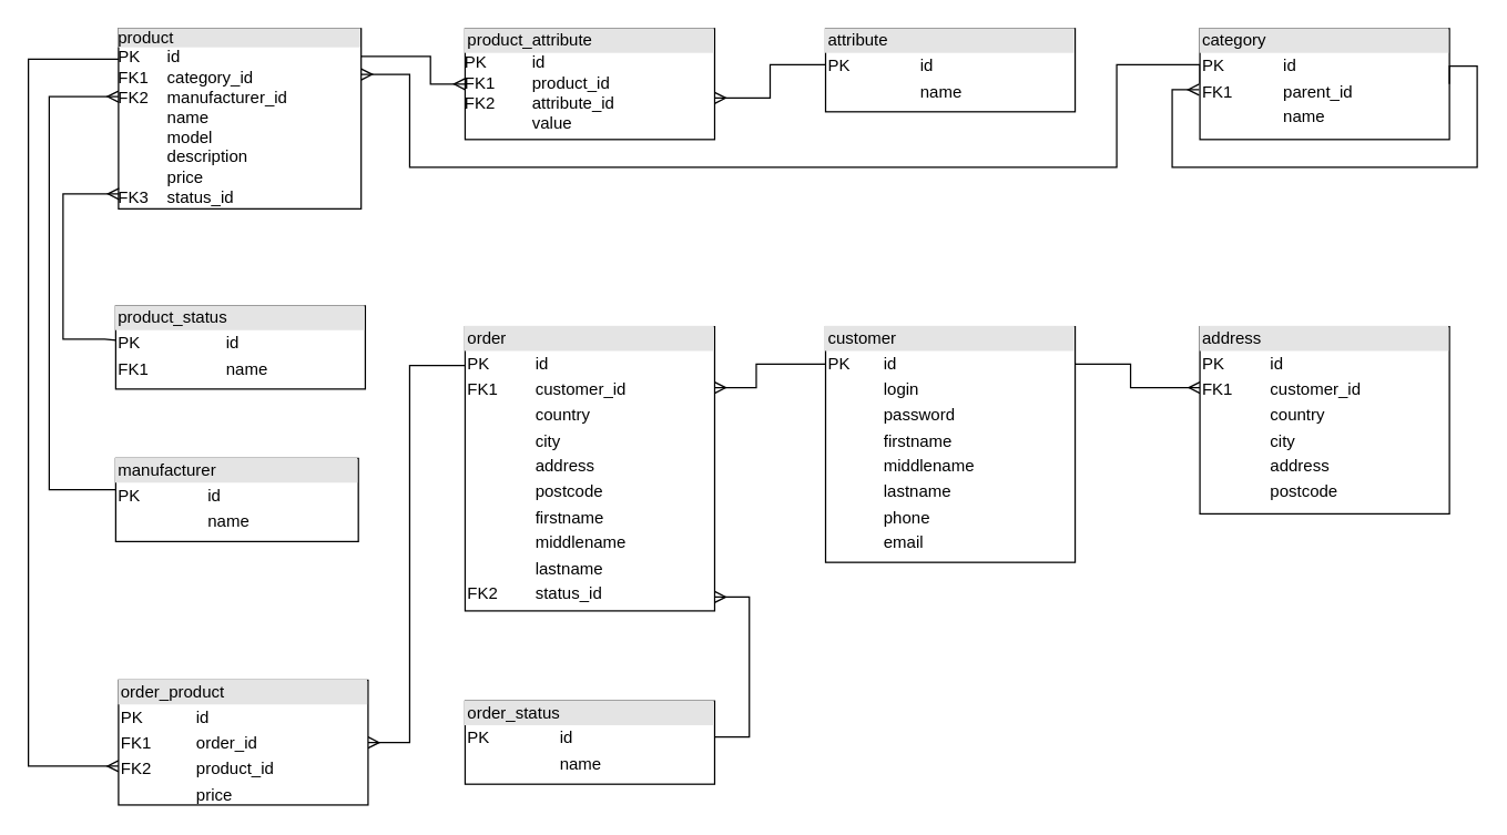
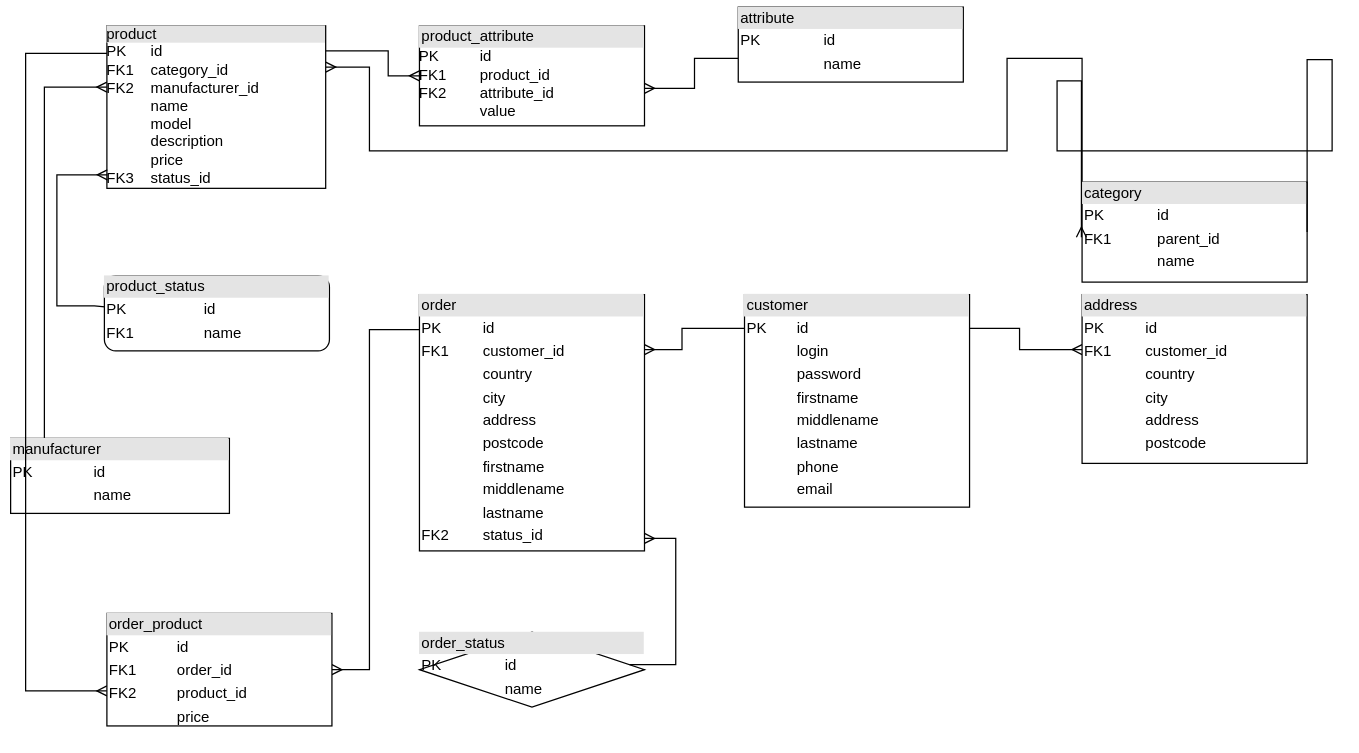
- <mxCell id="9" value="&lt;div style=&quot;box-sizing: border-box ; width: 100% ; background: #e4e4e4 ; padding: 2px&quot;&gt;attribute&lt;/div&gt;&lt;table style=&quot;width: 100% ; font-size: 1em&quot; cellpadding=&quot;2&quot; cellspacing=&quot;0&quot;&gt;&lt;tbody&gt;&lt;tr&gt;&lt;td&gt;PK&lt;/td&gt;&lt;td&gt;id&lt;/td&gt;&lt;/tr&gt;&lt;tr&gt;&lt;td&gt;&lt;br&gt;&lt;/td&gt;&lt;td&gt;name&lt;/td&gt;&lt;/tr&gt;&lt;/tbody&gt;&lt;/table&gt;" style="verticalAlign=top;align=left;overflow=fill;html=1;rounded=0;shadow=0;glass=0;strokeWidth=1;fillColor=#ffffff;gradientColor=none;fontSize=12;fontColor=#000000;" parent="1" vertex="1"><mxGeometry x="595" y="20" width="180" height="60" as="geometry" /></mxCell>
+ <mxCell id="9" value="&lt;div style=&quot;box-sizing: border-box ; width: 100% ; background: #e4e4e4 ; padding: 2px&quot;&gt;attribute&lt;/div&gt;&lt;table style=&quot;width: 100% ; font-size: 1em&quot; cellpadding=&quot;2&quot; cellspacing=&quot;0&quot;&gt;&lt;tbody&gt;&lt;tr&gt;&lt;td&gt;PK&lt;/td&gt;&lt;td&gt;id&lt;/td&gt;&lt;/tr&gt;&lt;tr&gt;&lt;td&gt;&lt;br&gt;&lt;/td&gt;&lt;td&gt;name&lt;/td&gt;&lt;/tr&gt;&lt;/tbody&gt;&lt;/table&gt;" style="verticalAlign=top;align=left;overflow=fill;html=1;rounded=0;shadow=0;glass=0;strokeWidth=1;fillColor=#ffffff;gradientColor=none;fontSize=12;fontColor=#000000;" parent="1" vertex="1"><mxGeometry x="590" y="5" width="180" height="60" as="geometry" /></mxCell>
- <mxCell id="11" value="&lt;div style=&quot;box-sizing: border-box ; width: 100% ; background: #e4e4e4 ; padding: 2px&quot;&gt;category&lt;/div&gt;&lt;table style=&quot;width: 100% ; font-size: 1em&quot; cellpadding=&quot;2&quot; cellspacing=&quot;0&quot;&gt;&lt;tbody&gt;&lt;tr&gt;&lt;td&gt;PK&lt;/td&gt;&lt;td&gt;id&lt;/td&gt;&lt;/tr&gt;&lt;tr&gt;&lt;td&gt;FK1&lt;/td&gt;&lt;td&gt;parent_id&lt;/td&gt;&lt;/tr&gt;&lt;tr&gt;&lt;td&gt;&lt;/td&gt;&lt;td&gt;name&lt;/td&gt;&lt;/tr&gt;&lt;/tbody&gt;&lt;/table&gt;" style="verticalAlign=top;align=left;overflow=fill;html=1;rounded=0;shadow=0;glass=0;strokeWidth=1;fillColor=#ffffff;gradientColor=none;fontSize=12;fontColor=#000000;" parent="1" vertex="1"><mxGeometry x="865" y="20" width="180" height="80" as="geometry" /></mxCell>
+ <mxCell id="11" value="&lt;div style=&quot;box-sizing: border-box ; width: 100% ; background: #e4e4e4 ; padding: 2px&quot;&gt;category&lt;/div&gt;&lt;table style=&quot;width: 100% ; font-size: 1em&quot; cellpadding=&quot;2&quot; cellspacing=&quot;0&quot;&gt;&lt;tbody&gt;&lt;tr&gt;&lt;td&gt;PK&lt;/td&gt;&lt;td&gt;id&lt;/td&gt;&lt;/tr&gt;&lt;tr&gt;&lt;td&gt;FK1&lt;/td&gt;&lt;td&gt;parent_id&lt;/td&gt;&lt;/tr&gt;&lt;tr&gt;&lt;td&gt;&lt;/td&gt;&lt;td&gt;name&lt;/td&gt;&lt;/tr&gt;&lt;/tbody&gt;&lt;/table&gt;" style="verticalAlign=top;align=left;overflow=fill;html=1;rounded=0;shadow=0;glass=0;strokeWidth=1;fillColor=#ffffff;gradientColor=none;fontSize=12;fontColor=#000000;" parent="1" vertex="1"><mxGeometry x="865" y="145" width="180" height="80" as="geometry" /></mxCell>
- <mxCell id="23" value="&lt;div style=&quot;box-sizing: border-box ; width: 100% ; background: #e4e4e4 ; padding: 2px&quot;&gt;product_status&lt;/div&gt;&lt;table style=&quot;width: 100% ; font-size: 1em&quot; cellpadding=&quot;2&quot; cellspacing=&quot;0&quot;&gt;&lt;tbody&gt;&lt;tr&gt;&lt;td&gt;PK&lt;/td&gt;&lt;td&gt;id&lt;/td&gt;&lt;/tr&gt;&lt;tr&gt;&lt;td&gt;FK1&lt;/td&gt;&lt;td&gt;name&lt;/td&gt;&lt;/tr&gt;&lt;/tbody&gt;&lt;/table&gt;" style="verticalAlign=top;align=left;overflow=fill;html=1;rounded=0;shadow=0;glass=0;strokeWidth=1;fillColor=#ffffff;gradientColor=none;fontSize=12;fontColor=#000000;" vertex="1" parent="1"><mxGeometry x="83" y="220" width="180" height="60" as="geometry" /></mxCell>
+ <mxCell id="23" value="&lt;div style=&quot;box-sizing: border-box ; width: 100% ; background: #e4e4e4 ; padding: 2px&quot;&gt;product_status&lt;/div&gt;&lt;table style=&quot;width: 100% ; font-size: 1em&quot; cellpadding=&quot;2&quot; cellspacing=&quot;0&quot;&gt;&lt;tbody&gt;&lt;tr&gt;&lt;td&gt;PK&lt;/td&gt;&lt;td&gt;id&lt;/td&gt;&lt;/tr&gt;&lt;tr&gt;&lt;td&gt;FK1&lt;/td&gt;&lt;td&gt;name&lt;/td&gt;&lt;/tr&gt;&lt;/tbody&gt;&lt;/table&gt;" style="verticalAlign=top;align=left;overflow=fill;html=1;shadow=0;glass=0;strokeWidth=1;fillColor=#ffffff;gradientColor=none;fontSize=12;fontColor=#000000;rounded=1;" vertex="1" parent="1"><mxGeometry x="83" y="220" width="180" height="60" as="geometry" /></mxCell>
- <mxCell id="10" value="&lt;div style=&quot;box-sizing: border-box ; width: 100% ; background: #e4e4e4 ; padding: 2px&quot;&gt;manufacturer&lt;/div&gt;&lt;table style=&quot;width: 100% ; font-size: 1em&quot; cellpadding=&quot;2&quot; cellspacing=&quot;0&quot;&gt;&lt;tbody&gt;&lt;tr&gt;&lt;td&gt;PK&lt;/td&gt;&lt;td&gt;id&lt;/td&gt;&lt;/tr&gt;&lt;tr&gt;&lt;td&gt;&lt;br&gt;&lt;/td&gt;&lt;td&gt;name&lt;/td&gt;&lt;/tr&gt;&lt;/tbody&gt;&lt;/table&gt;" style="verticalAlign=top;align=left;overflow=fill;html=1;rounded=0;shadow=0;glass=0;strokeWidth=1;fillColor=#ffffff;gradientColor=none;fontSize=12;fontColor=#000000;" parent="1" vertex="1"><mxGeometry x="83" y="330" width="175" height="60" as="geometry" /></mxCell>
+ <mxCell id="10" value="&lt;div style=&quot;box-sizing: border-box ; width: 100% ; background: #e4e4e4 ; padding: 2px&quot;&gt;manufacturer&lt;/div&gt;&lt;table style=&quot;width: 100% ; font-size: 1em&quot; cellpadding=&quot;2&quot; cellspacing=&quot;0&quot;&gt;&lt;tbody&gt;&lt;tr&gt;&lt;td&gt;PK&lt;/td&gt;&lt;td&gt;id&lt;/td&gt;&lt;/tr&gt;&lt;tr&gt;&lt;td&gt;&lt;br&gt;&lt;/td&gt;&lt;td&gt;name&lt;/td&gt;&lt;/tr&gt;&lt;/tbody&gt;&lt;/table&gt;" style="verticalAlign=top;align=left;overflow=fill;html=1;rounded=0;shadow=0;glass=0;strokeWidth=1;fillColor=#ffffff;gradientColor=none;fontSize=12;fontColor=#000000;" parent="1" vertex="1"><mxGeometry x="8" y="350" width="175" height="60" as="geometry" /></mxCell>
- <mxCell id="12" value="&lt;div style=&quot;box-sizing: border-box ; width: 100% ; background: #e4e4e4 ; padding: 2px&quot;&gt;order_status&lt;/div&gt;&lt;table style=&quot;width: 100% ; font-size: 1em&quot; cellpadding=&quot;2&quot; cellspacing=&quot;0&quot;&gt;&lt;tbody&gt;&lt;tr&gt;&lt;td&gt;PK&lt;/td&gt;&lt;td&gt;id&lt;/td&gt;&lt;/tr&gt;&lt;tr&gt;&lt;td&gt;&lt;br&gt;&lt;/td&gt;&lt;td&gt;name&lt;/td&gt;&lt;/tr&gt;&lt;/tbody&gt;&lt;/table&gt;" style="verticalAlign=top;align=left;overflow=fill;html=1;rounded=0;shadow=0;glass=0;strokeWidth=1;fillColor=#ffffff;gradientColor=none;fontSize=12;fontColor=#000000;" parent="1" vertex="1"><mxGeometry x="335" y="505" width="180" height="60" as="geometry" /></mxCell>
+ <mxCell id="12" value="&lt;div style=&quot;box-sizing: border-box ; width: 100% ; background: #e4e4e4 ; padding: 2px&quot;&gt;order_status&lt;/div&gt;&lt;table style=&quot;width: 100% ; font-size: 1em&quot; cellpadding=&quot;2&quot; cellspacing=&quot;0&quot;&gt;&lt;tbody&gt;&lt;tr&gt;&lt;td&gt;PK&lt;/td&gt;&lt;td&gt;id&lt;/td&gt;&lt;/tr&gt;&lt;tr&gt;&lt;td&gt;&lt;br&gt;&lt;/td&gt;&lt;td&gt;name&lt;/td&gt;&lt;/tr&gt;&lt;/tbody&gt;&lt;/table&gt;" style="rhombus;verticalAlign=top;align=left;overflow=fill;html=1;shadow=0;glass=0;strokeWidth=1;fillColor=#ffffff;gradientColor=none;fontSize=12;fontColor=#000000;" parent="1" vertex="1"><mxGeometry x="335" y="505" width="180" height="60" as="geometry" /></mxCell>
